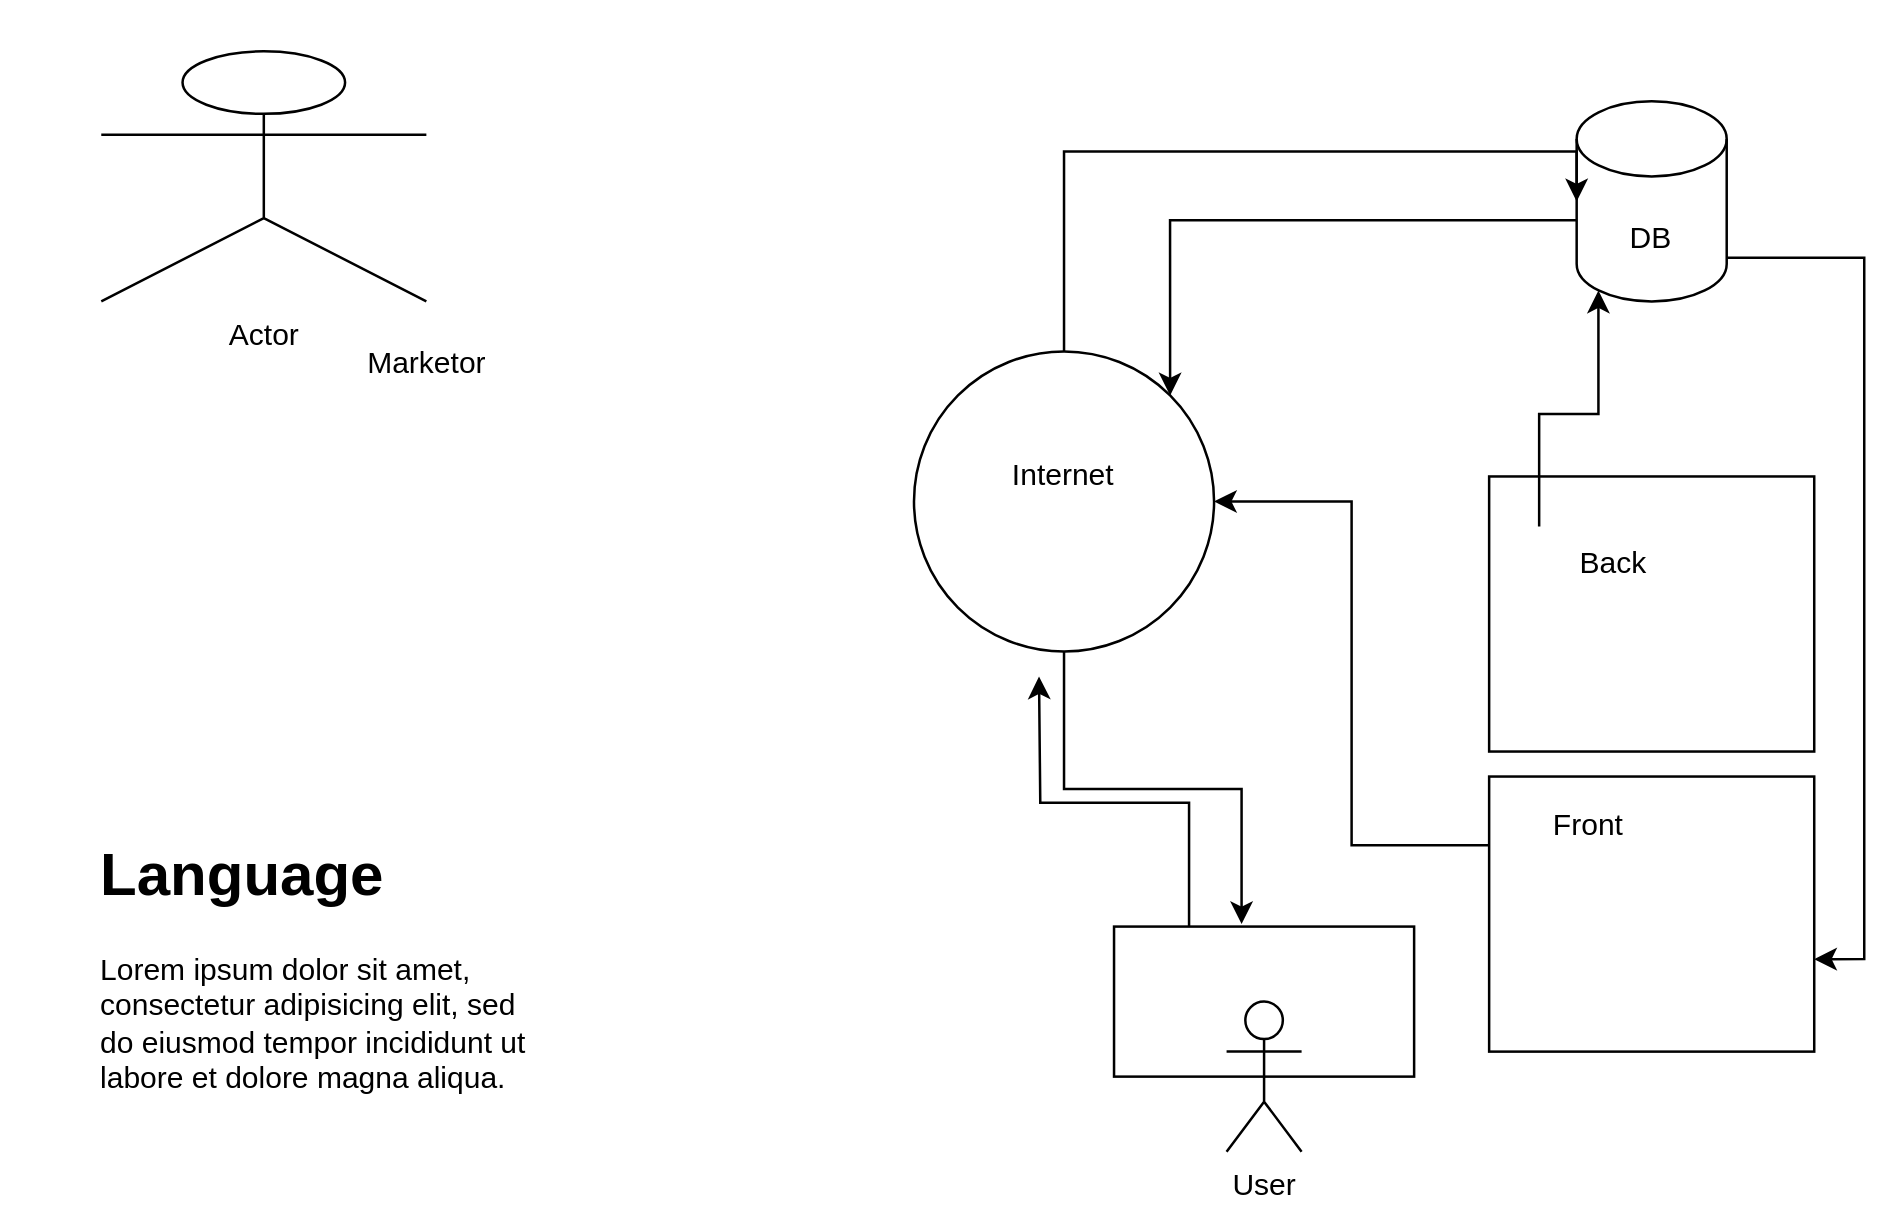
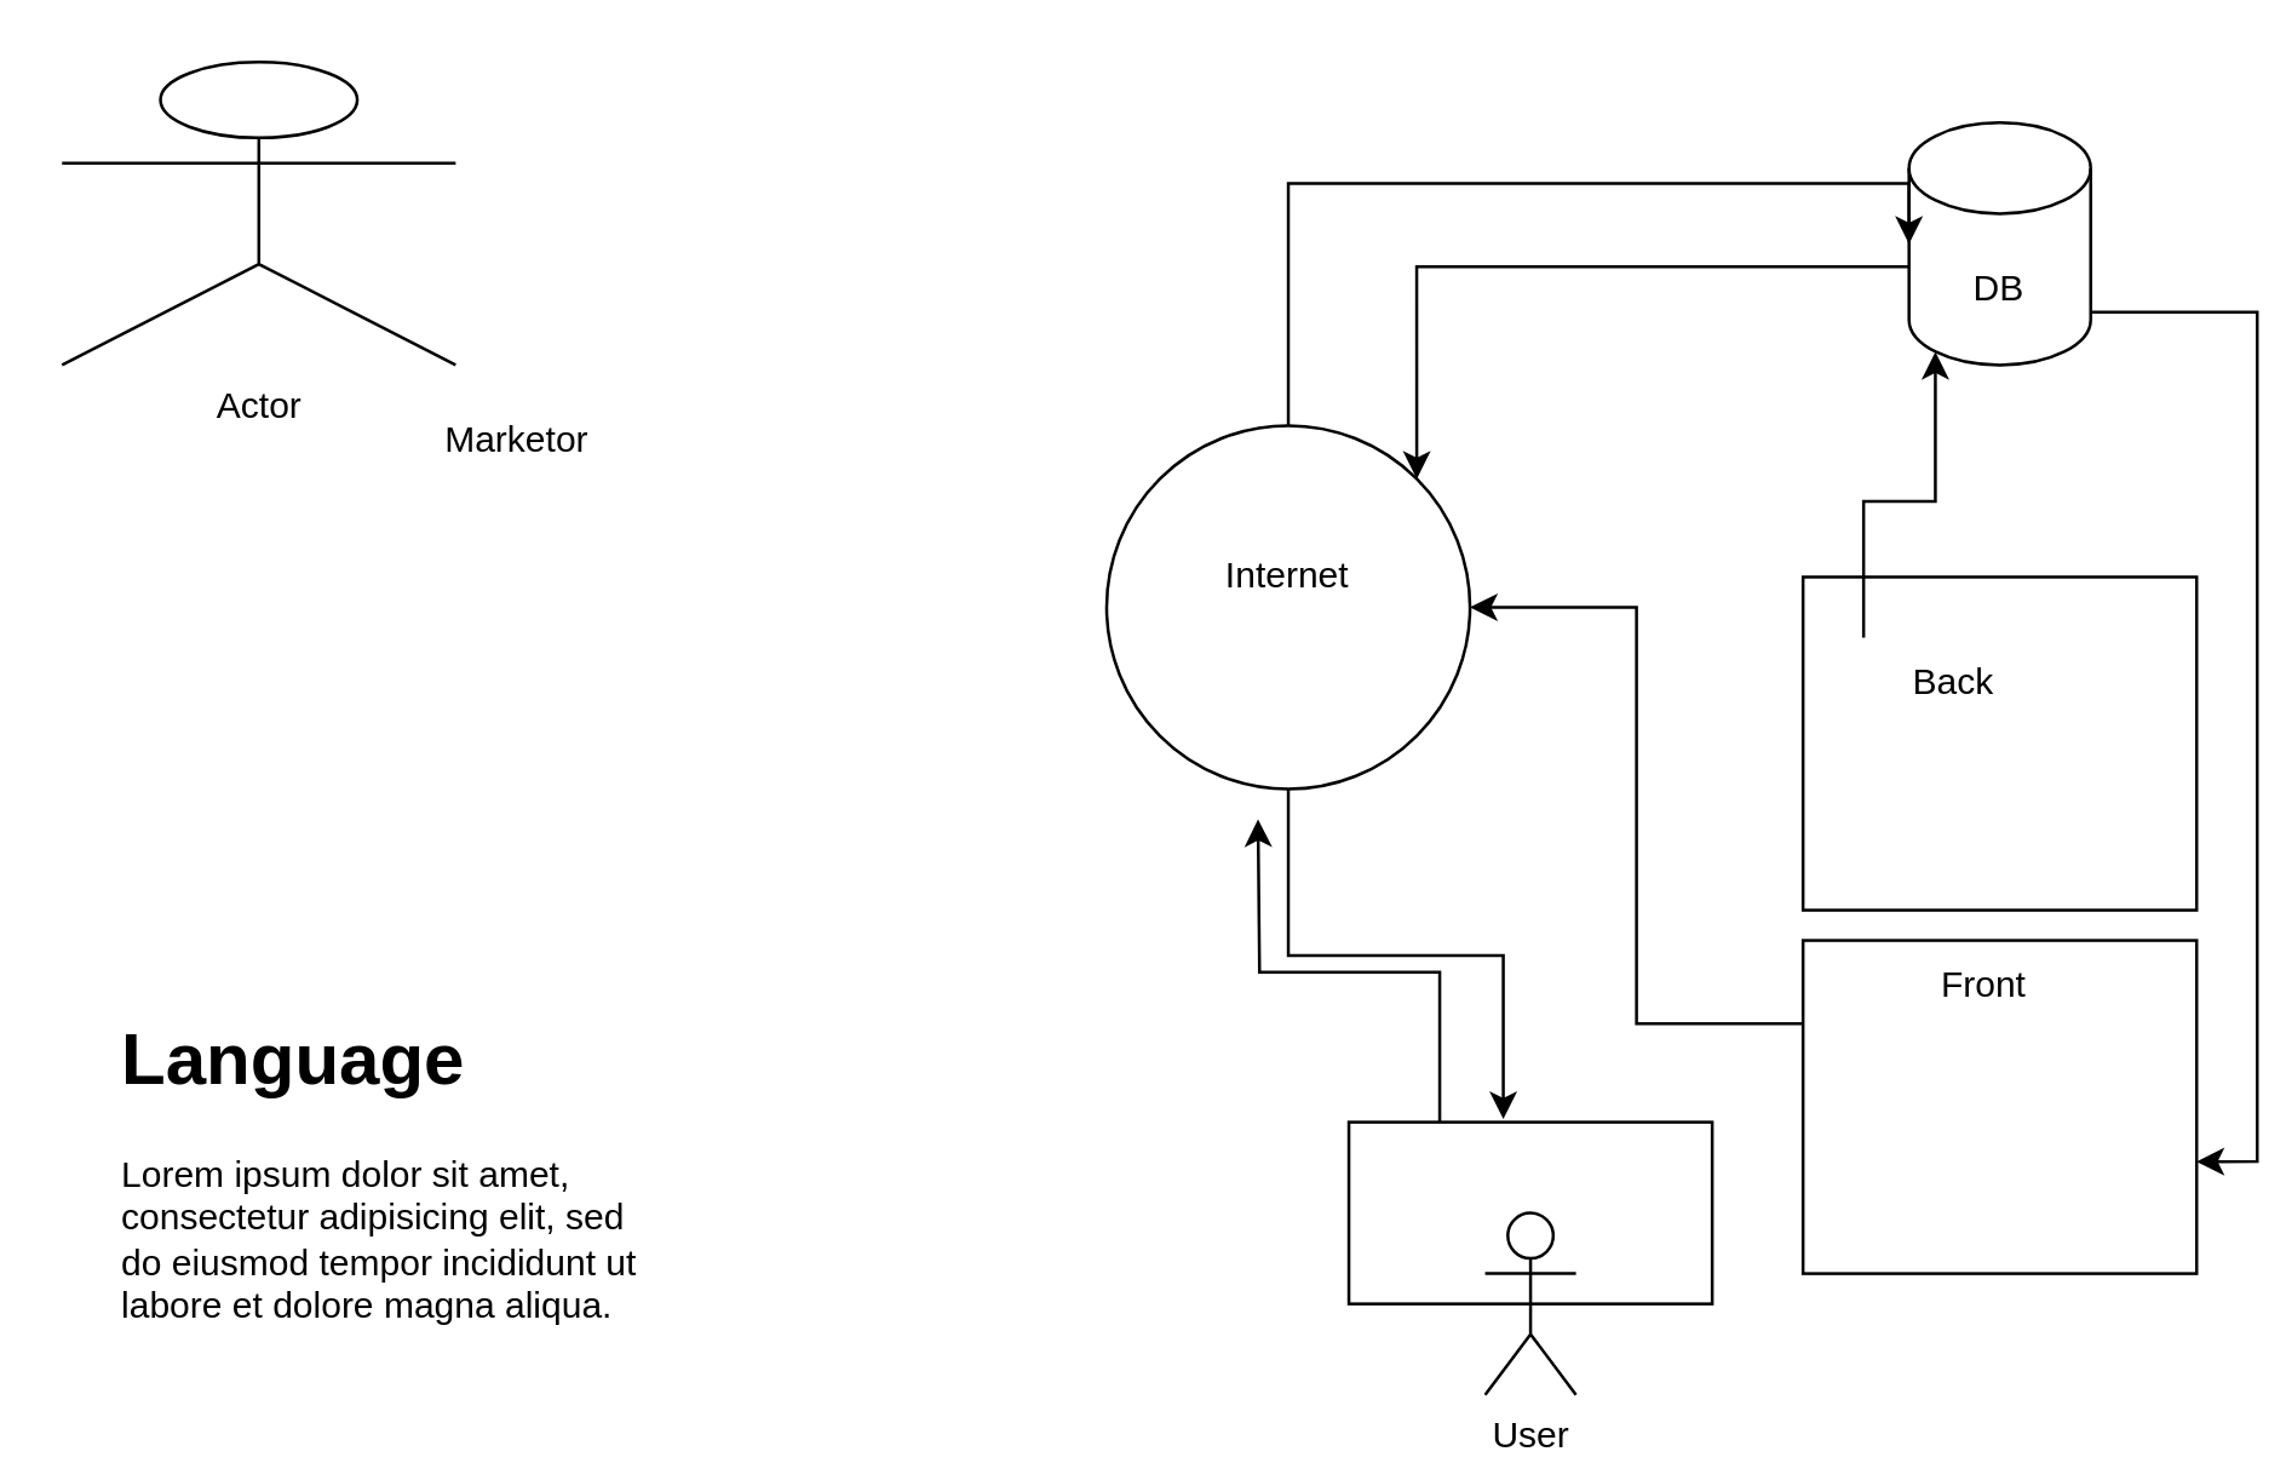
- <mxCell id="2" value="Actor" style="shape=umlActor;verticalLabelPosition=bottom;verticalAlign=top;html=1;outlineConnect=0;" vertex="1" parent="1"><mxGeometry x="40" y="20" width="130" height="100" as="geometry" /></mxCell>
+ <mxCell id="2" value="Actor" style="shape=umlActor;verticalLabelPosition=bottom;verticalAlign=top;html=1;outlineConnect=0;" vertex="1" parent="1"><mxGeometry x="20" y="20" width="130" height="100" as="geometry" /></mxCell>
- <mxCell id="7" value="Front" style="text;html=1;strokeColor=none;fillColor=none;align=center;verticalAlign=middle;whiteSpace=wrap;rounded=0;" vertex="1" parent="1"><mxGeometry x="605" y="315" width="60" height="30" as="geometry" /></mxCell>
+ <mxCell id="7" value="Front" style="text;html=1;strokeColor=none;fillColor=none;align=center;verticalAlign=middle;whiteSpace=wrap;rounded=0;" vertex="1" parent="1"><mxGeometry x="625" y="310" width="60" height="30" as="geometry" /></mxCell>
